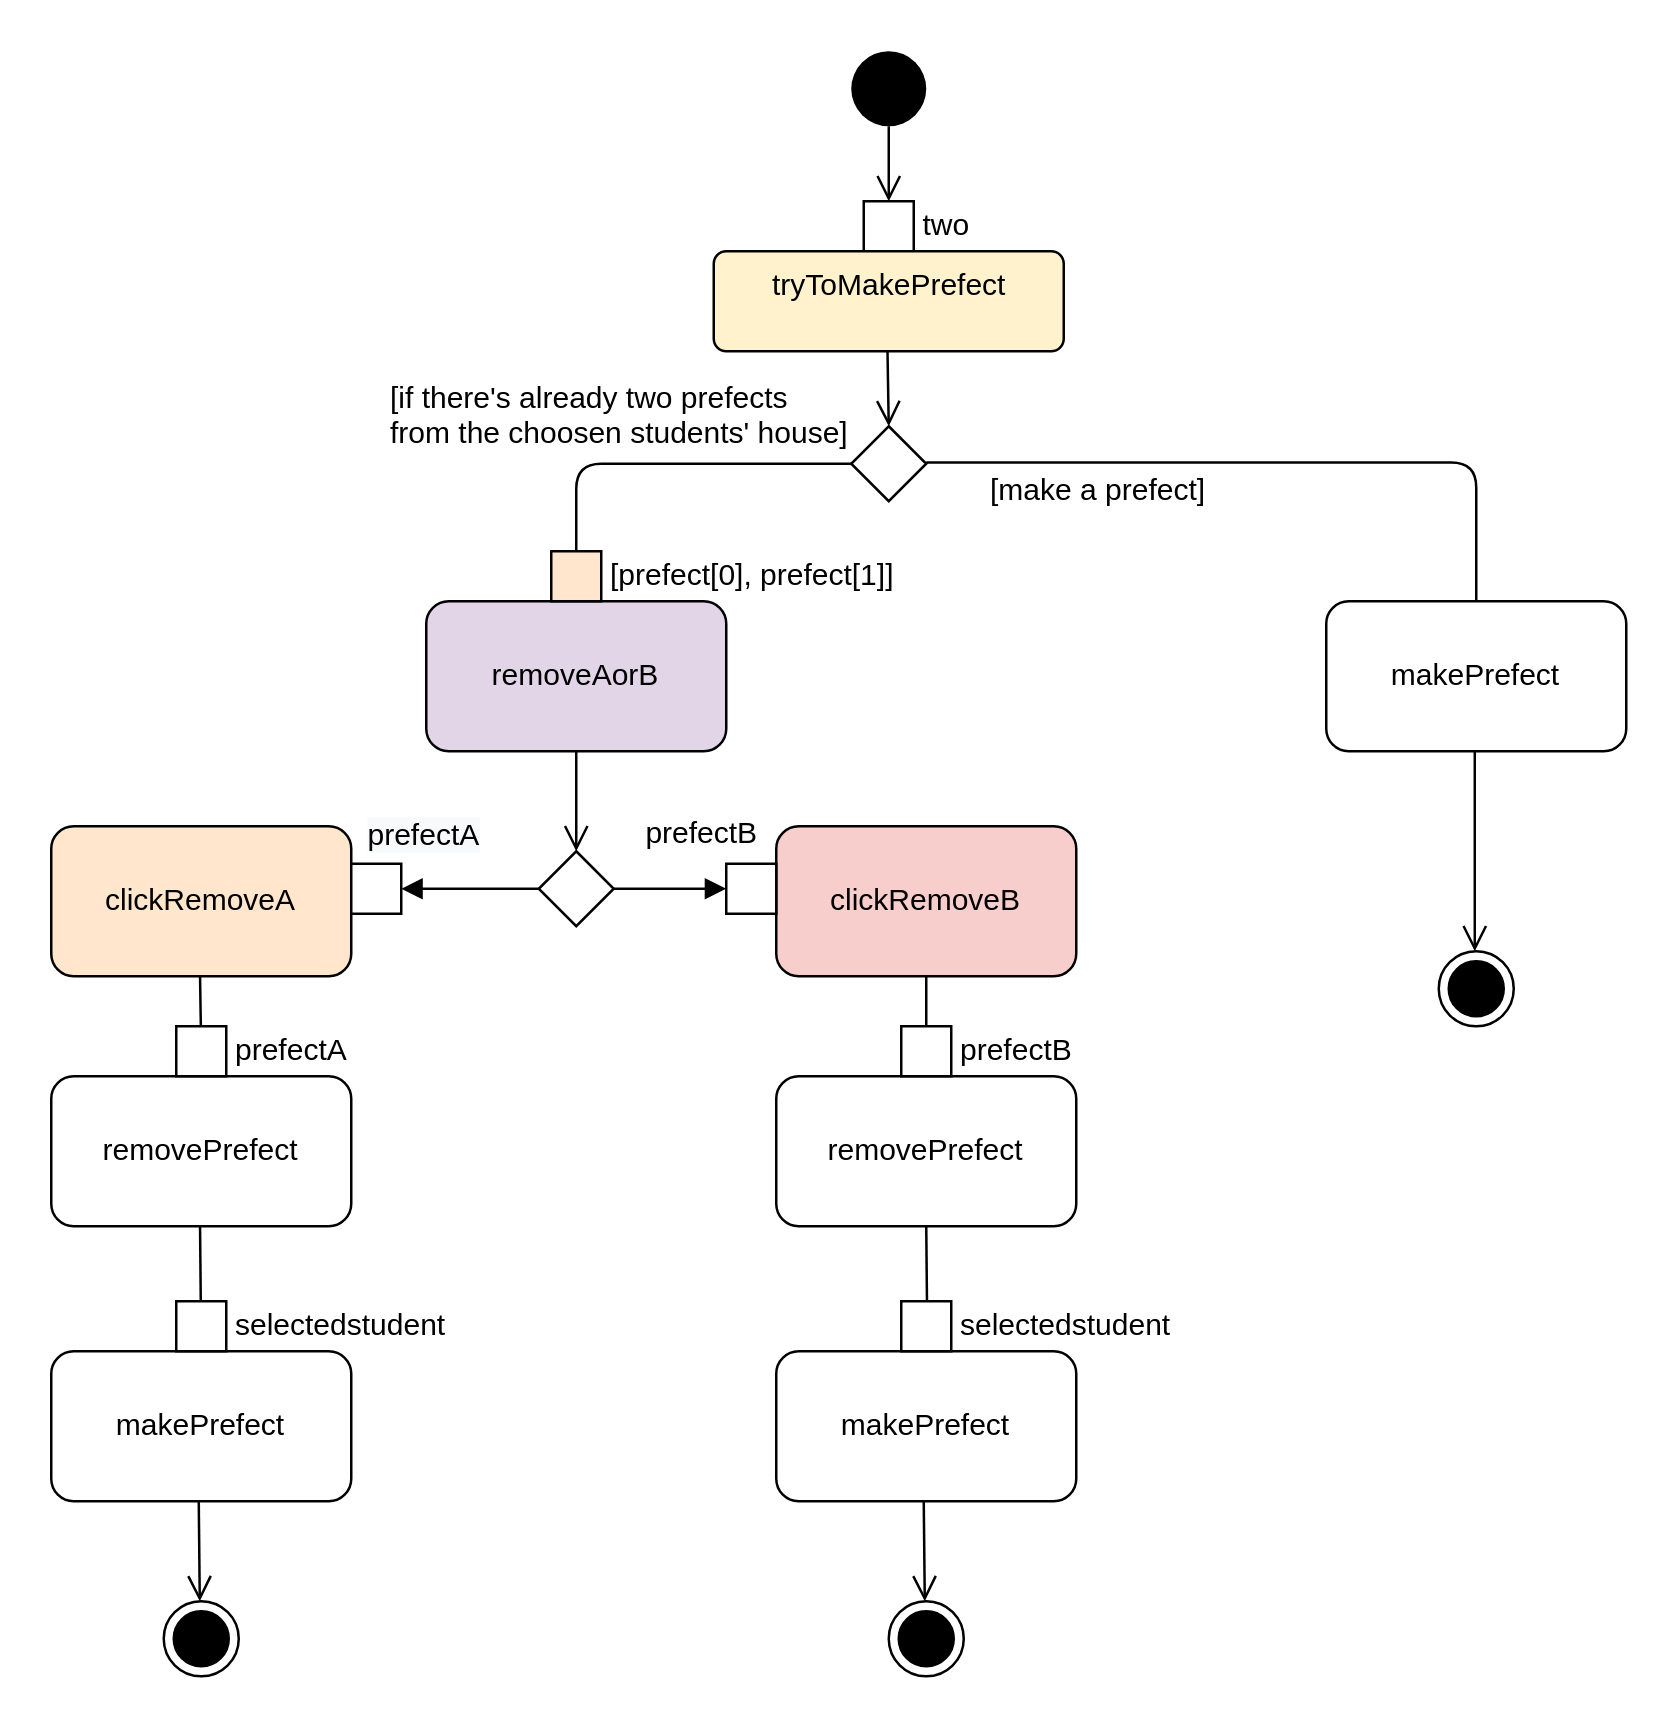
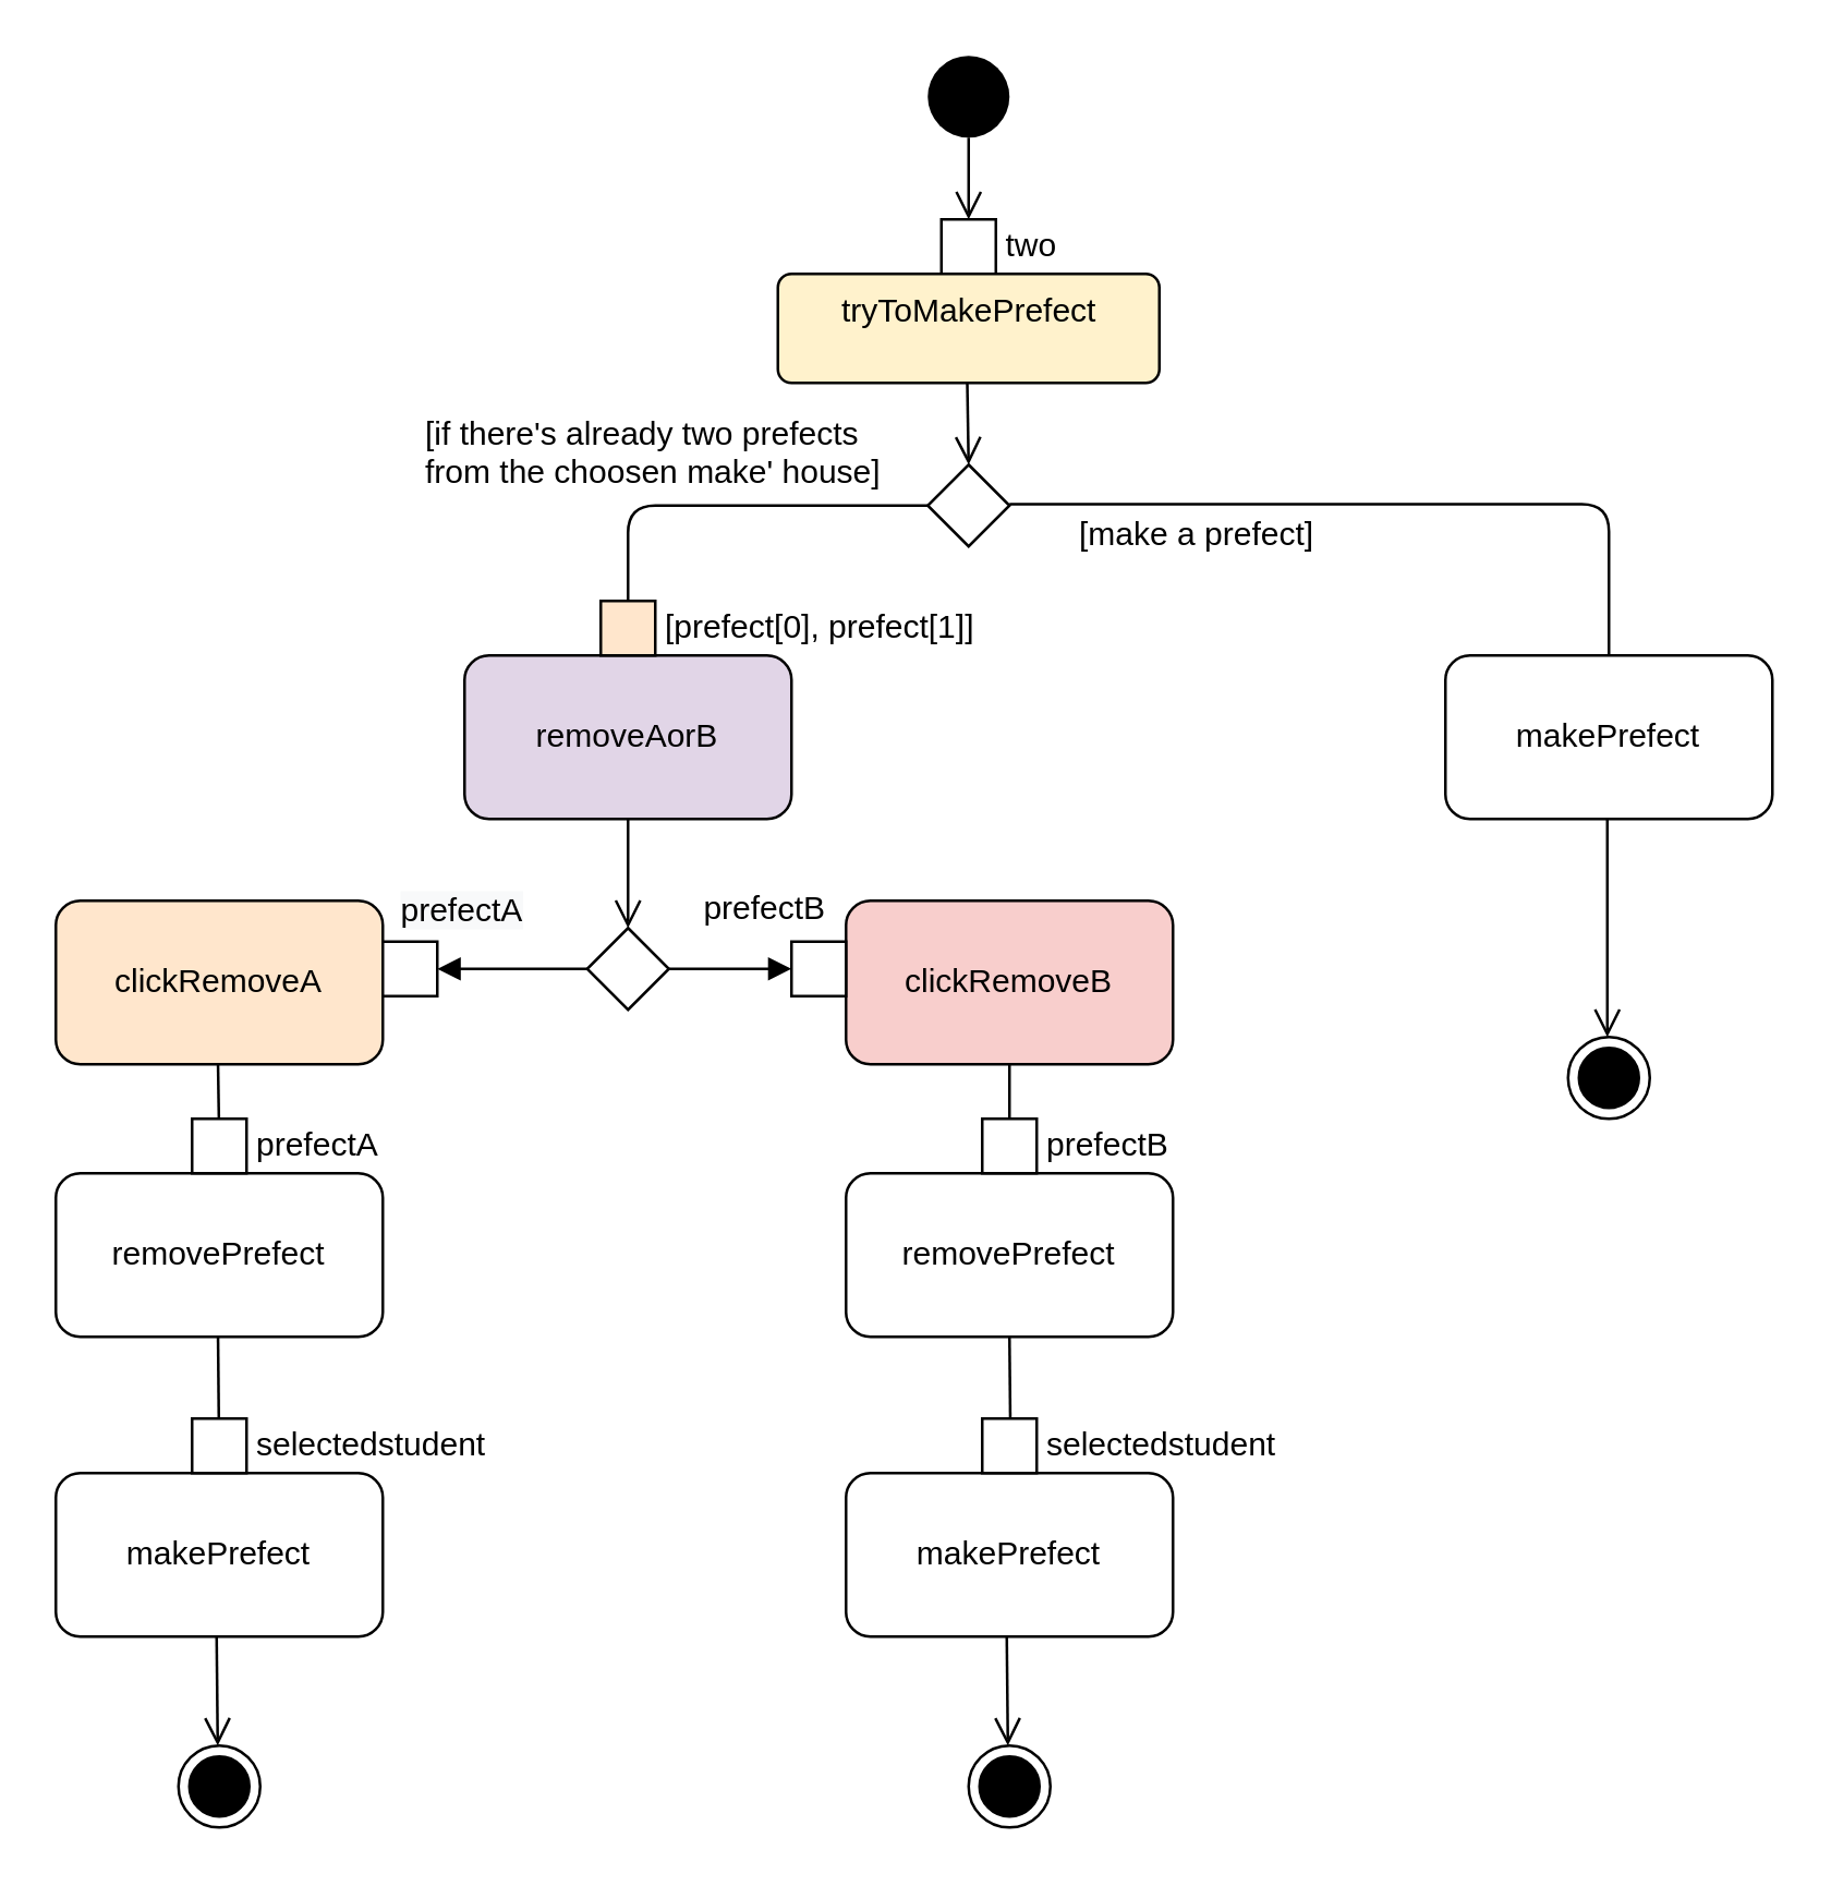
- <mxCell id="10" value="[if there's already two prefects&#10;from the choosen students' house]" style="text;strokeColor=none;fillColor=none;align=left;verticalAlign=middle;spacingLeft=4;spacingRight=4;overflow=hidden;points=[[0,0.5],[1,0.5]];portConstraint=eastwest;rotatable=0;" parent="1" vertex="1"><mxGeometry x="150" y="150" width="230" height="30" as="geometry" /></mxCell>
+ <mxCell id="10" value="[if there's already two prefects&#10;from the choosen make' house]" style="text;strokeColor=none;fillColor=none;align=left;verticalAlign=middle;spacingLeft=4;spacingRight=4;overflow=hidden;points=[[0,0.5],[1,0.5]];portConstraint=eastwest;rotatable=0;" parent="1" vertex="1"><mxGeometry x="150" y="150" width="230" height="30" as="geometry" /></mxCell>
